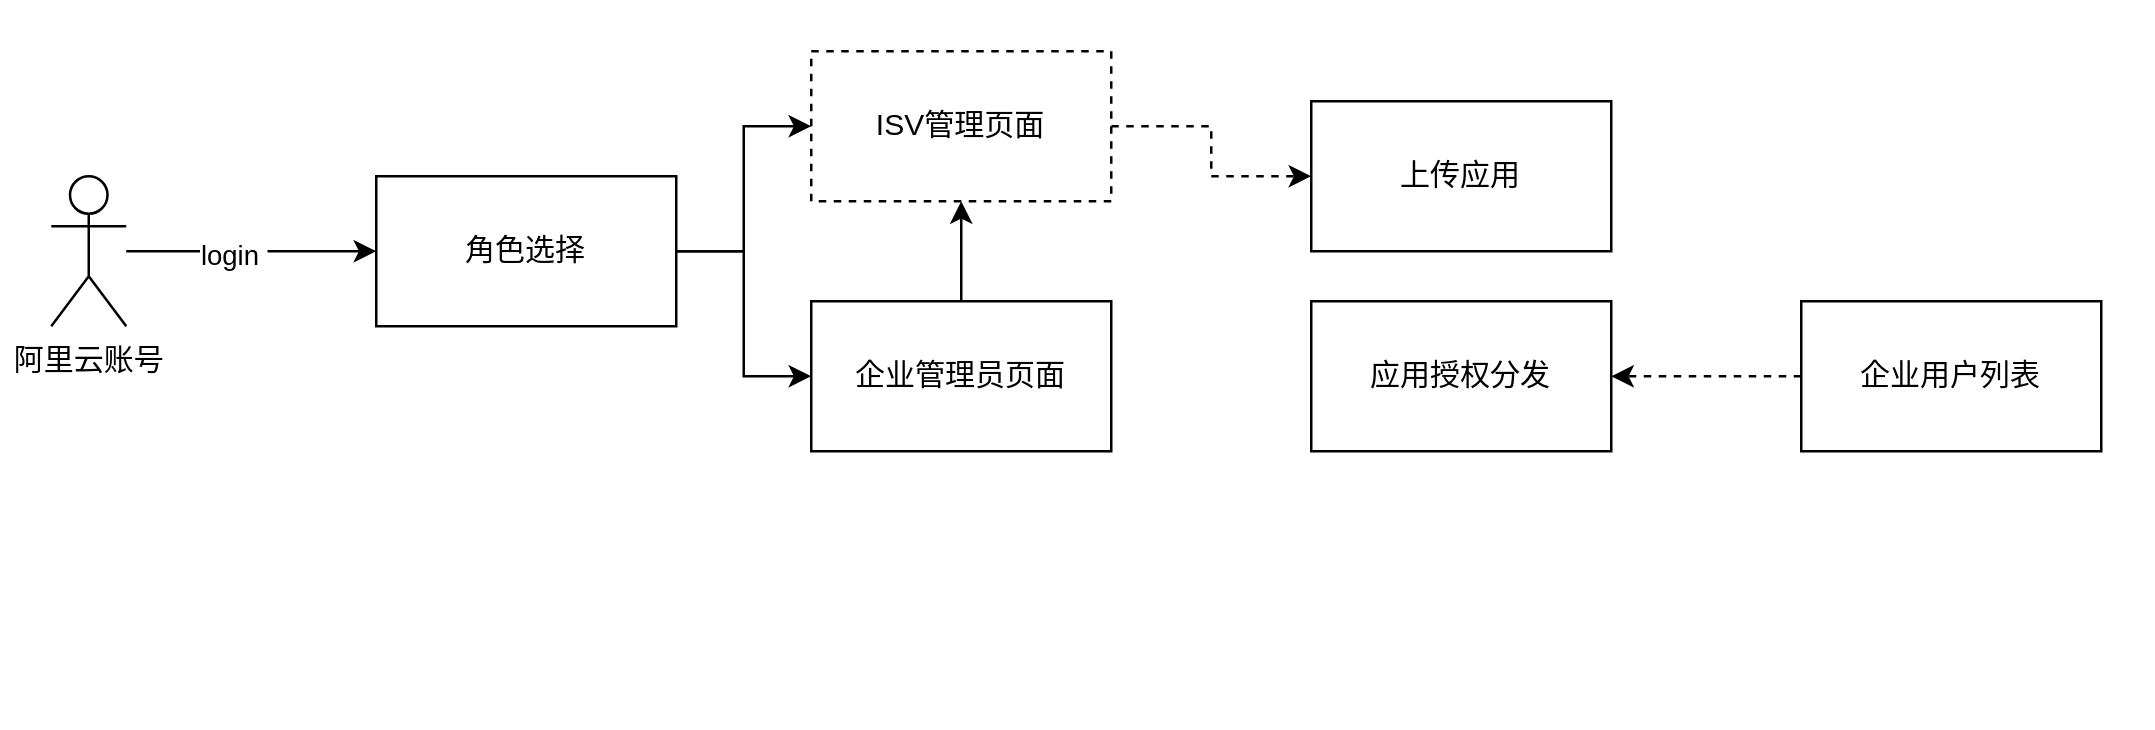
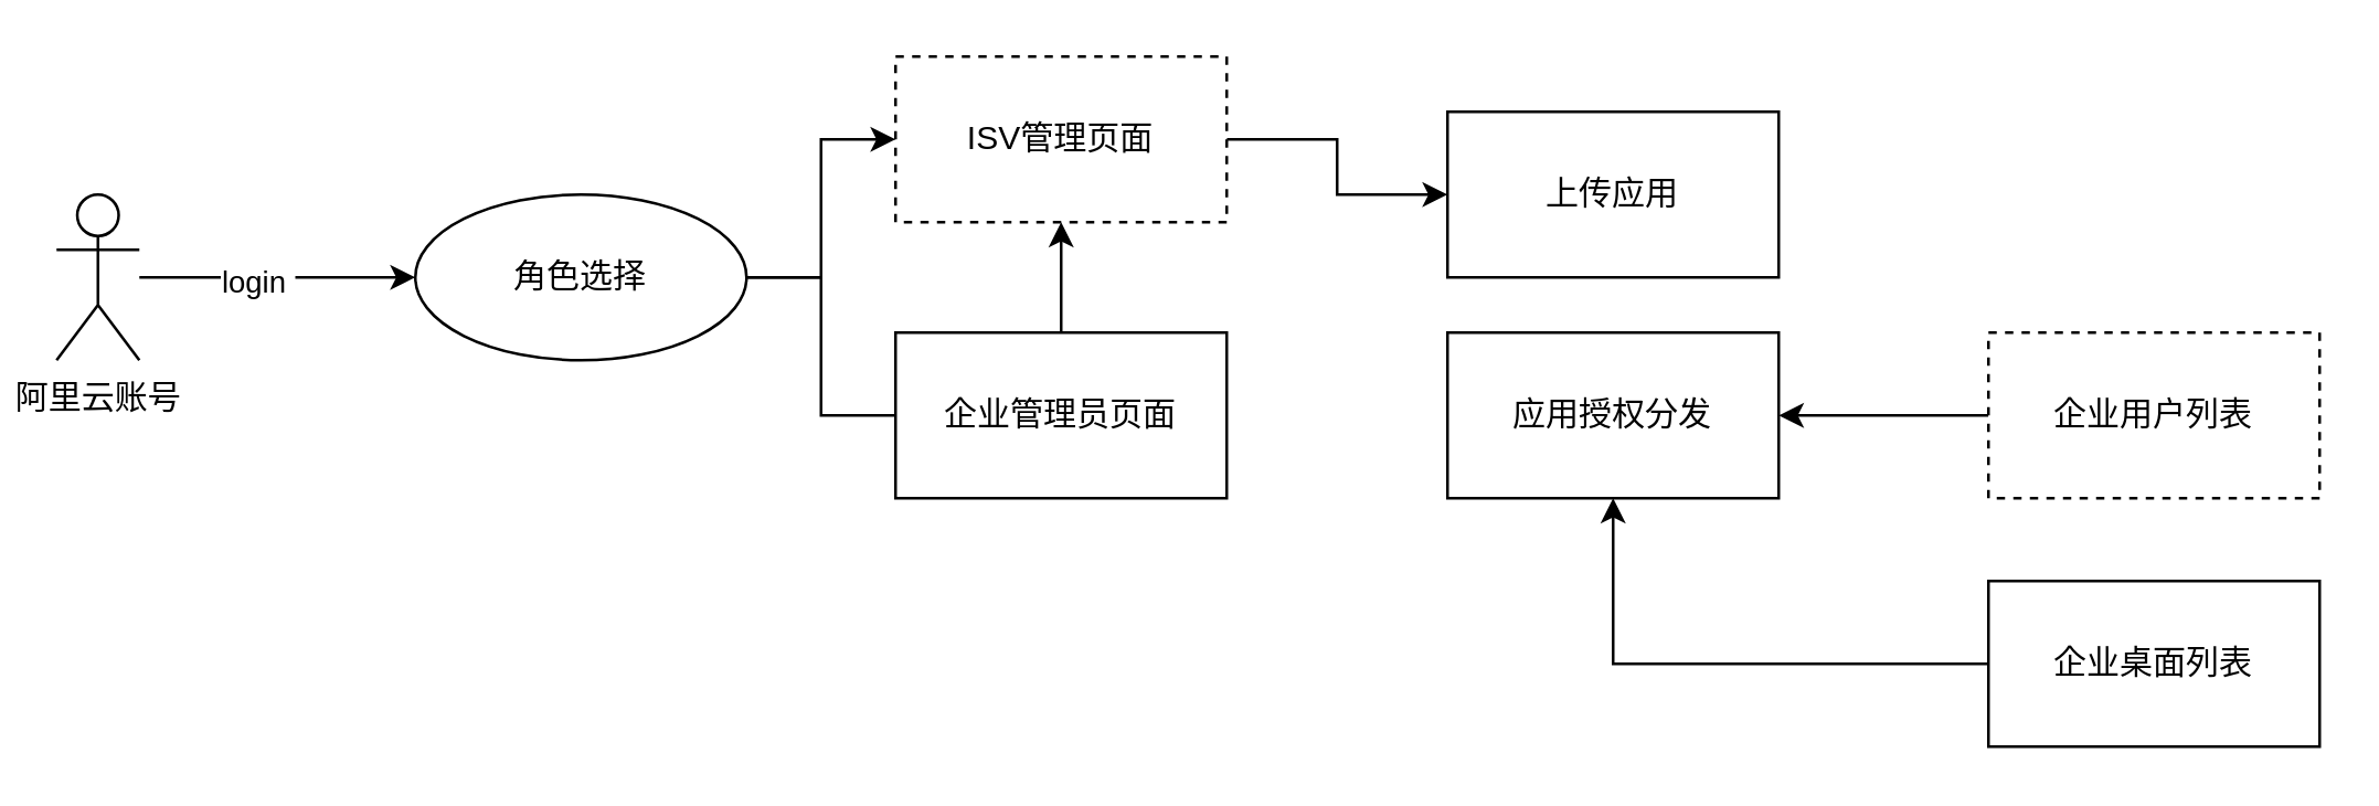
- <mxCell id="8" value="" style="edgeStyle=orthogonalEdgeStyle;rounded=0;orthogonalLoop=1;jettySize=auto;html=1;dashed=1;" edge="1" parent="1" source="9" target="12"><mxGeometry relative="1" as="geometry" /></mxCell>
+ <mxCell id="8" value="" style="edgeStyle=orthogonalEdgeStyle;rounded=0;orthogonalLoop=1;jettySize=auto;html=1;" edge="1" parent="1" source="9" target="12"><mxGeometry relative="1" as="geometry" /></mxCell>
- <mxCell id="4" value="角色选择" style="rounded=0;whiteSpace=wrap;html=1;" vertex="1" parent="1"><mxGeometry x="150" y="70" width="120" height="60" as="geometry" /></mxCell>
+ <mxCell id="4" value="角色选择" style="ellipse;whiteSpace=wrap;html=1;" vertex="1" parent="1"><mxGeometry x="150" y="70" width="120" height="60" as="geometry" /></mxCell>
- <mxCell id="2" value="" style="edgeStyle=orthogonalEdgeStyle;rounded=0;orthogonalLoop=1;jettySize=auto;html=1;" edge="1" parent="1" source="4" target="11"><mxGeometry relative="1" as="geometry" /></mxCell>
+ <mxCell id="2" value="" style="edgeStyle=orthogonalEdgeStyle;rounded=0;orthogonalLoop=1;jettySize=auto;html=1;endArrow=none;" edge="1" parent="1" source="4" target="11"><mxGeometry relative="1" as="geometry" /></mxCell>
- <mxCell id="14" value="" style="edgeStyle=orthogonalEdgeStyle;rounded=0;orthogonalLoop=1;jettySize=auto;html=1;dashed=1;" edge="1" parent="1" source="15" target="13"><mxGeometry relative="1" as="geometry" /></mxCell>
+ <mxCell id="14" value="" style="edgeStyle=orthogonalEdgeStyle;rounded=0;orthogonalLoop=1;jettySize=auto;html=1;" edge="1" parent="1" source="15" target="13"><mxGeometry relative="1" as="geometry" /></mxCell>
- <mxCell id="15" value="企业用户列表" style="whiteSpace=wrap;html=1;rounded=0;" vertex="1" parent="1"><mxGeometry x="720" y="120" width="120" height="60" as="geometry" /></mxCell>
+ <mxCell id="15" value="企业用户列表" style="whiteSpace=wrap;html=1;rounded=0;dashed=1;" vertex="1" parent="1"><mxGeometry x="720" y="120" width="120" height="60" as="geometry" /></mxCell>
+ <mxCell id="16" value="" style="edgeStyle=orthogonalEdgeStyle;rounded=0;orthogonalLoop=1;jettySize=auto;html=1;entryX=0.5;entryY=1;entryDx=0;entryDy=0;" edge="1" parent="1" source="17" target="13"><mxGeometry relative="1" as="geometry"><mxPoint x="640" y="240" as="targetPoint" /></mxGeometry></mxCell>
+ <mxCell id="17" value="企业桌面列表" style="whiteSpace=wrap;html=1;rounded=0;" vertex="1" parent="1"><mxGeometry x="720" y="210" width="120" height="60" as="geometry" /></mxCell>
